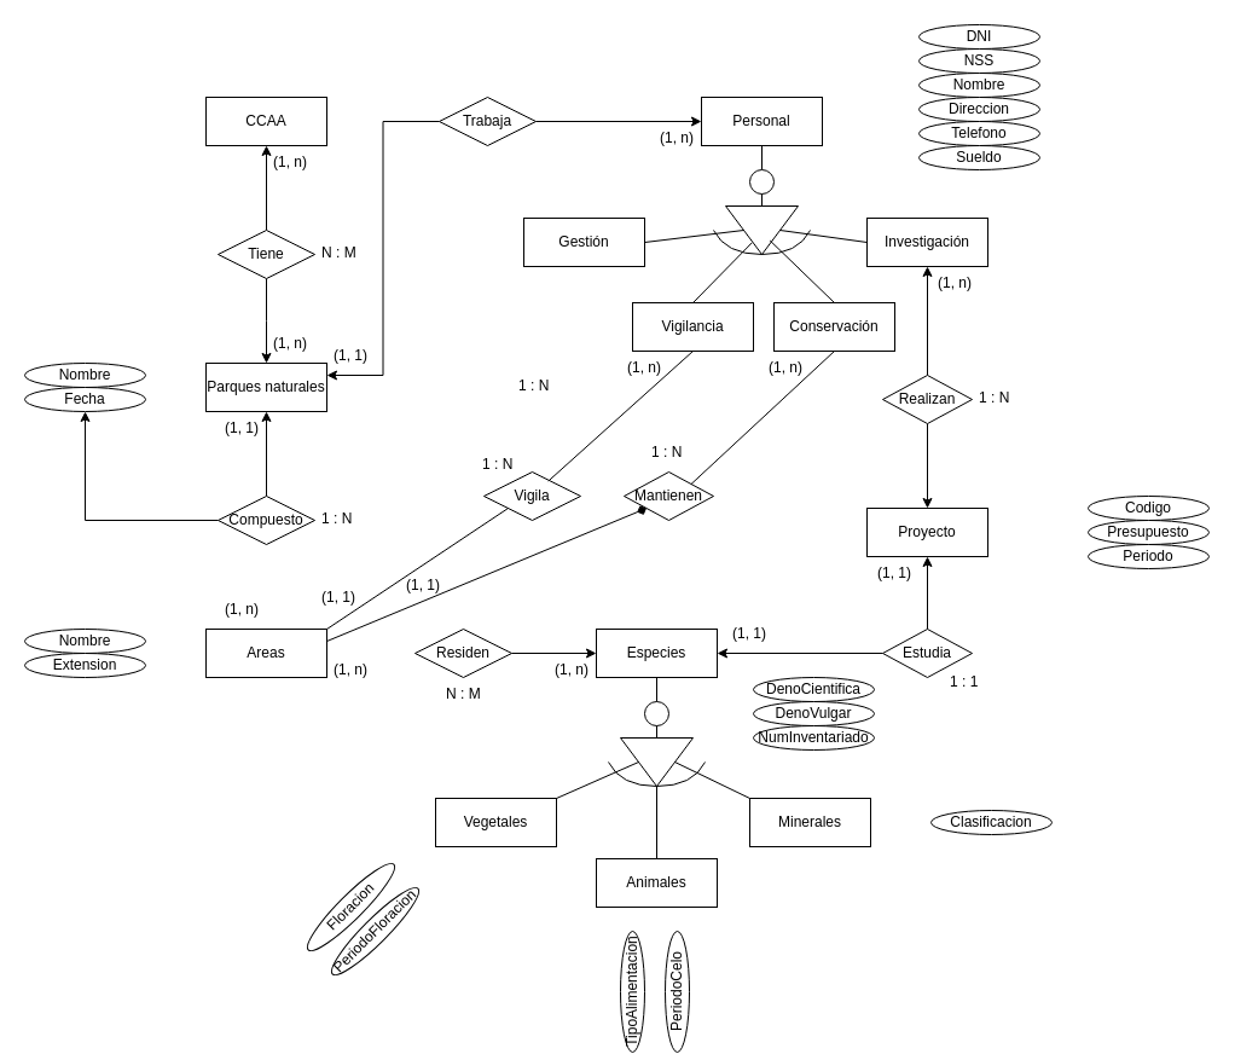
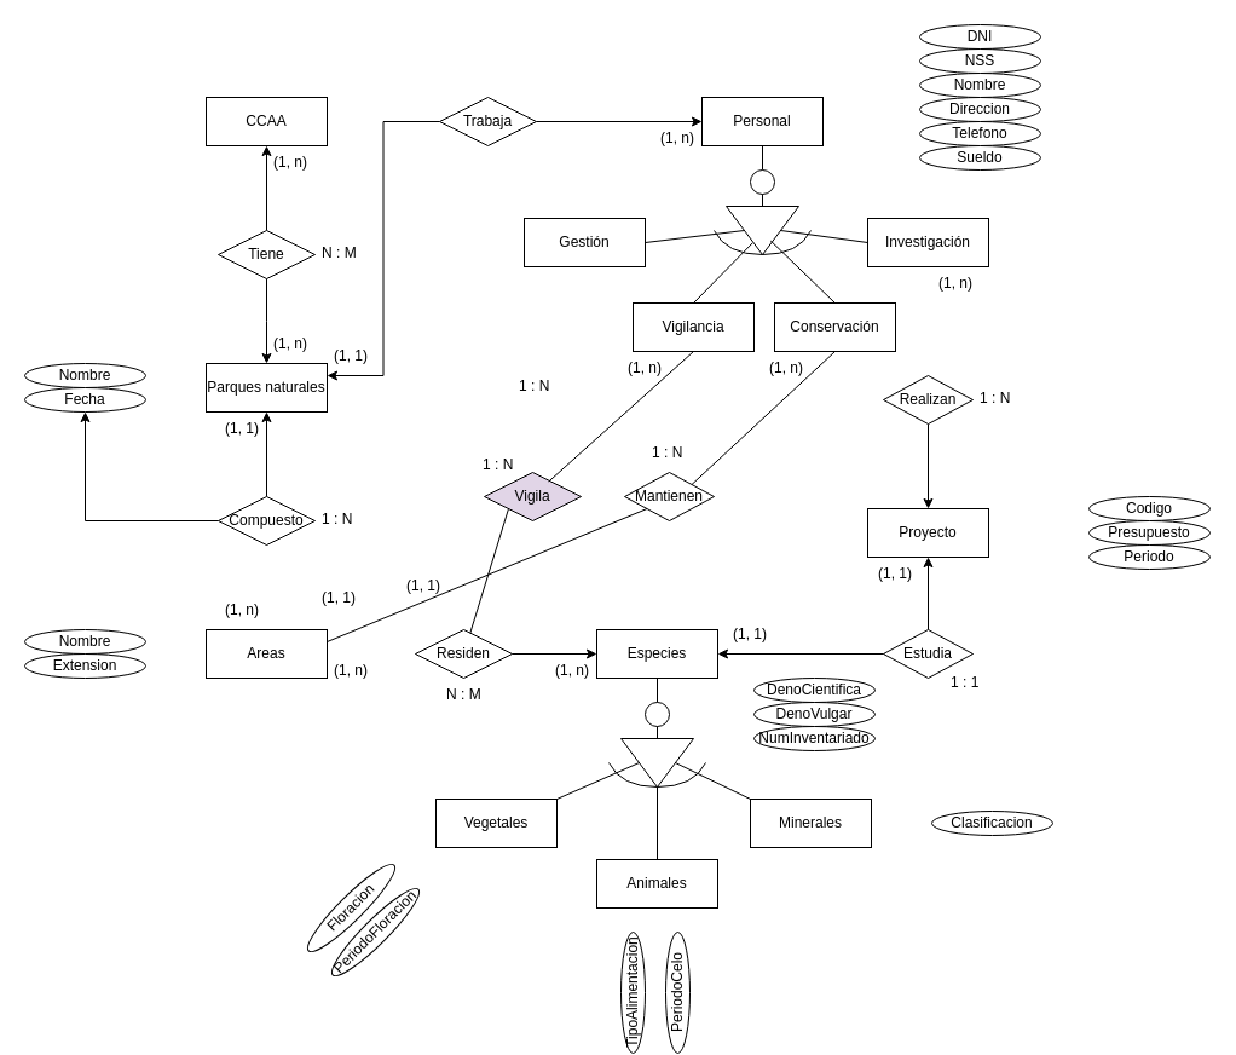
- <mxCell id="54" style="edgeStyle=orthogonalEdgeStyle;rounded=0;orthogonalLoop=1;jettySize=auto;html=1;entryX=0.5;entryY=1;entryDx=0;entryDy=0;" parent="1" source="56" target="37" edge="1"><mxGeometry relative="1" as="geometry" /></mxCell>
- <mxCell id="42" value="Vigila" style="rhombus;whiteSpace=wrap;html=1;" parent="1" vertex="1"><mxGeometry x="400" y="390" width="80" height="40" as="geometry" /></mxCell>
+ <mxCell id="42" value="Vigila" style="rhombus;whiteSpace=wrap;html=1;fillColor=#e1d5e7;" parent="1" vertex="1"><mxGeometry x="400" y="390" width="80" height="40" as="geometry" /></mxCell>
- <mxCell id="50" value="" style="endArrow=diamond;html=1;rounded=0;exitX=1;exitY=0.25;exitDx=0;exitDy=0;entryX=0;entryY=1;entryDx=0;entryDy=0;" parent="1" source="10" target="48" edge="1"><mxGeometry relative="1" as="geometry"><mxPoint x="582" y="410" as="sourcePoint" /><mxPoint x="700" y="300" as="targetPoint" /></mxGeometry></mxCell>
+ <mxCell id="50" value="" style="endArrow=none;html=1;rounded=0;exitX=1;exitY=0.25;exitDx=0;exitDy=0;entryX=0;entryY=1;entryDx=0;entryDy=0;" parent="1" source="10" target="48" edge="1"><mxGeometry relative="1" as="geometry"><mxPoint x="582" y="410" as="sourcePoint" /><mxPoint x="700" y="300" as="targetPoint" /></mxGeometry></mxCell>
- <mxCell id="43" value="" style="endArrow=none;html=1;rounded=0;exitX=0;exitY=1;exitDx=0;exitDy=0;entryX=1;entryY=0;entryDx=0;entryDy=0;" parent="1" source="42" target="10" edge="1"><mxGeometry relative="1" as="geometry"><mxPoint x="632" y="210" as="sourcePoint" /><mxPoint x="583" y="260" as="targetPoint" /></mxGeometry></mxCell>
+ <mxCell id="43" value="" style="endArrow=none;html=1;rounded=0;exitX=0;exitY=1;exitDx=0;exitDy=0;" parent="1" source="42" target="12" edge="1"><mxGeometry relative="1" as="geometry"><mxPoint x="632" y="210" as="sourcePoint" /><mxPoint x="583" y="260" as="targetPoint" /></mxGeometry></mxCell>
